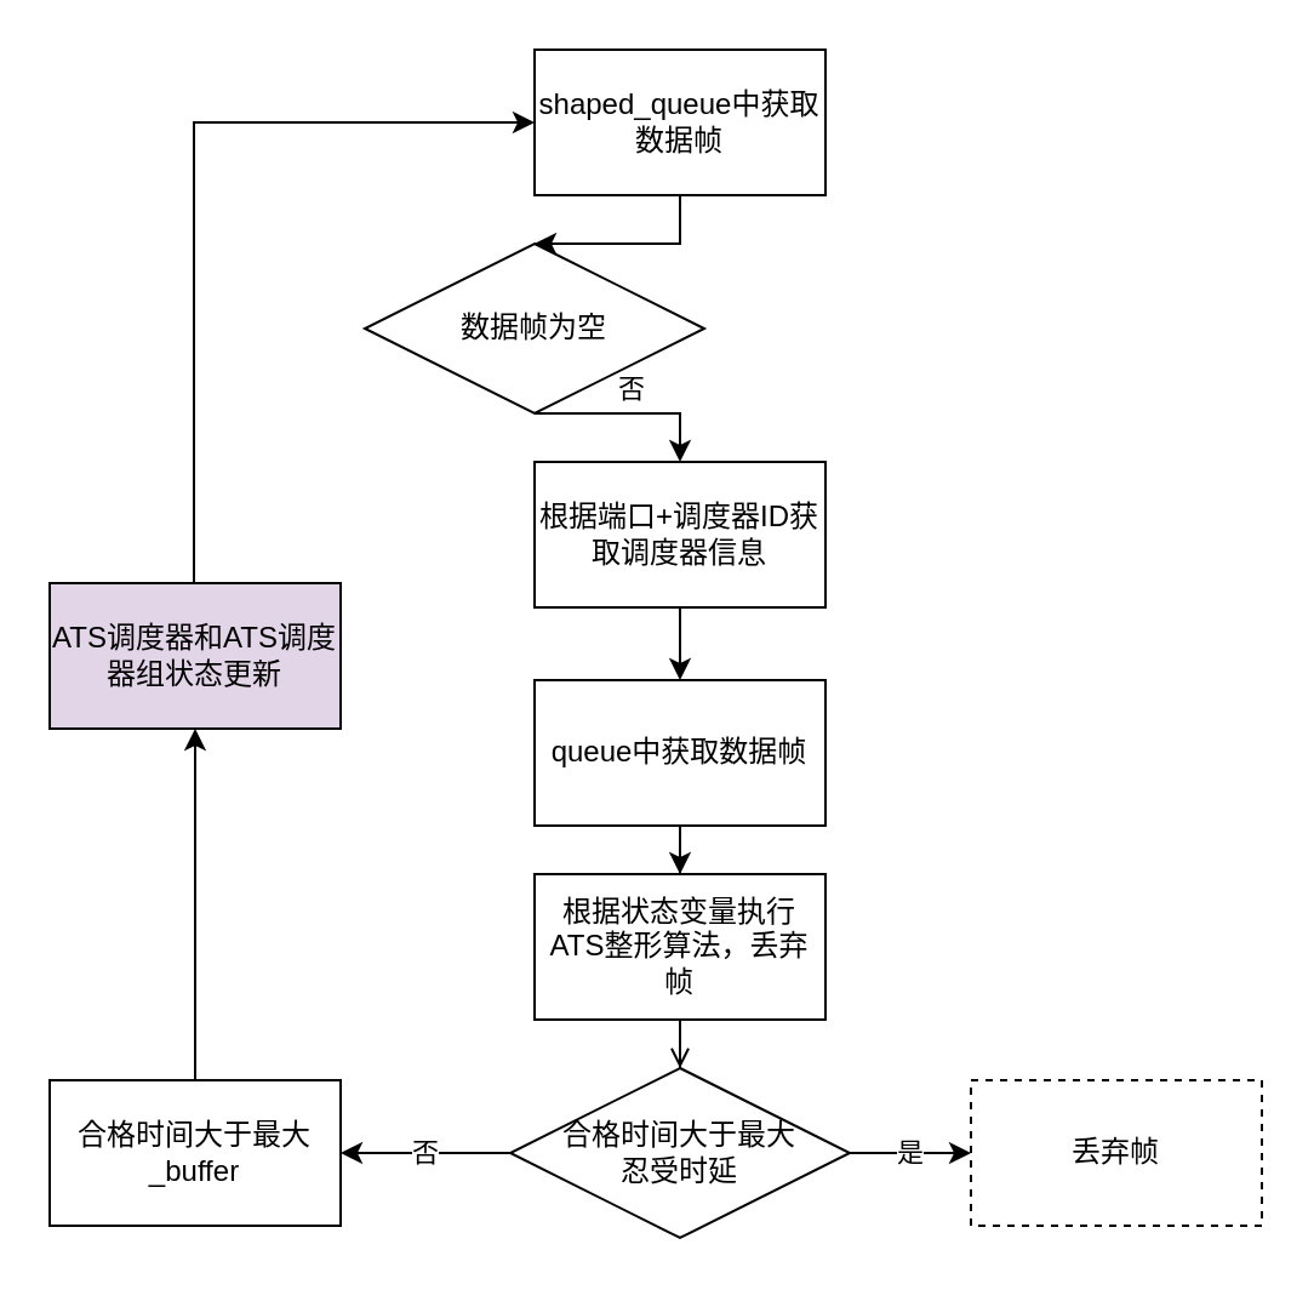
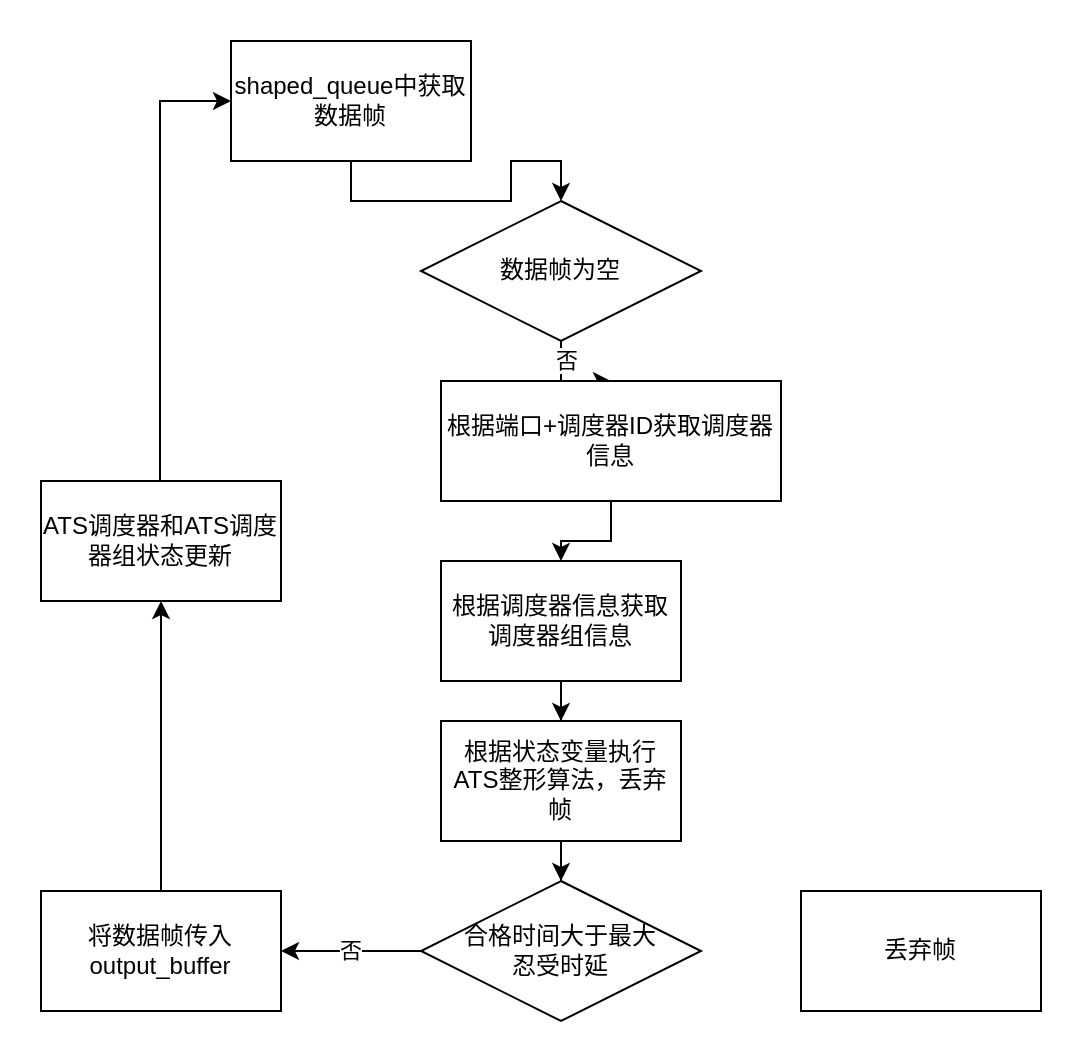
- <mxCell id="3" value="shaped_queue中获取数据帧" style="rounded=0;whiteSpace=wrap;html=1;" vertex="1" parent="1"><mxGeometry x="220" y="20" width="120" height="60" as="geometry" /></mxCell>
+ <mxCell id="3" value="shaped_queue中获取数据帧" style="rounded=0;whiteSpace=wrap;html=1;" vertex="1" parent="1"><mxGeometry x="115" y="20" width="120" height="60" as="geometry" /></mxCell>
- <mxCell id="5" value="数据帧为空" style="rhombus;whiteSpace=wrap;html=1;" vertex="1" parent="1"><mxGeometry x="150" y="100" width="140" height="70" as="geometry" /></mxCell>
+ <mxCell id="5" value="数据帧为空" style="rhombus;whiteSpace=wrap;html=1;" vertex="1" parent="1"><mxGeometry x="210" y="100" width="140" height="70" as="geometry" /></mxCell>
- <mxCell id="7" value="根据端口+调度器ID获取调度器信息" style="rounded=0;whiteSpace=wrap;html=1;" vertex="1" parent="1"><mxGeometry x="220" y="190" width="120" height="60" as="geometry" /></mxCell>
+ <mxCell id="7" value="根据端口+调度器ID获取调度器信息" style="rounded=0;whiteSpace=wrap;html=1;" vertex="1" parent="1"><mxGeometry x="220" y="190" width="170" height="60" as="geometry" /></mxCell>
- <mxCell id="18" value="ATS调度器和ATS调度器组状态更新" style="rounded=0;whiteSpace=wrap;html=1;fillColor=#e1d5e7;" vertex="1" parent="1"><mxGeometry x="20" y="240" width="120" height="60" as="geometry" /></mxCell>
+ <mxCell id="18" value="ATS调度器和ATS调度器组状态更新" style="rounded=0;whiteSpace=wrap;html=1;" vertex="1" parent="1"><mxGeometry x="20" y="240" width="120" height="60" as="geometry" /></mxCell>
- <mxCell id="14" value="queue中获取数据帧" style="rounded=0;whiteSpace=wrap;html=1;" vertex="1" parent="1"><mxGeometry x="220" y="280" width="120" height="60" as="geometry" /></mxCell>
+ <mxCell id="14" value="根据调度器信息获取调度器组信息" style="rounded=0;whiteSpace=wrap;html=1;" vertex="1" parent="1"><mxGeometry x="220" y="280" width="120" height="60" as="geometry" /></mxCell>
- <mxCell id="15" value="" style="edgeStyle=orthogonalEdgeStyle;rounded=0;orthogonalLoop=1;jettySize=auto;html=1;endArrow=open;" edge="1" parent="1" source="16" target="10"><mxGeometry relative="1" as="geometry" /></mxCell>
+ <mxCell id="15" value="" style="edgeStyle=orthogonalEdgeStyle;rounded=0;orthogonalLoop=1;jettySize=auto;html=1;" edge="1" parent="1" source="16" target="10"><mxGeometry relative="1" as="geometry" /></mxCell>
- <mxCell id="12" value="合格时间大于最大_buffer" style="rounded=0;whiteSpace=wrap;html=1;" vertex="1" parent="1"><mxGeometry x="20" y="445" width="120" height="60" as="geometry" /></mxCell>
+ <mxCell id="12" value="将数据帧传入output_buffer" style="rounded=0;whiteSpace=wrap;html=1;" vertex="1" parent="1"><mxGeometry x="20" y="445" width="120" height="60" as="geometry" /></mxCell>
- <mxCell id="9" value="是" style="edgeStyle=orthogonalEdgeStyle;rounded=0;orthogonalLoop=1;jettySize=auto;html=1;" edge="1" parent="1" source="10" target="17"><mxGeometry relative="1" as="geometry" /></mxCell>
- <mxCell id="17" value="丢弃帧" style="whiteSpace=wrap;html=1;dashed=1;" vertex="1" parent="1"><mxGeometry x="400" y="445" width="120" height="60" as="geometry" /></mxCell>
+ <mxCell id="17" value="丢弃帧" style="whiteSpace=wrap;html=1;" vertex="1" parent="1"><mxGeometry x="400" y="445" width="120" height="60" as="geometry" /></mxCell>
